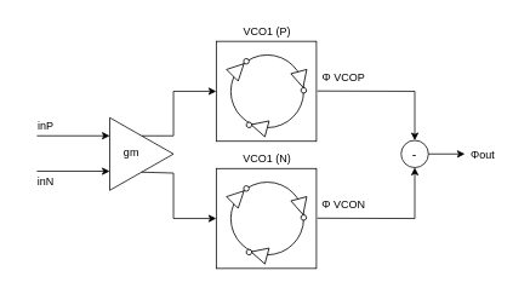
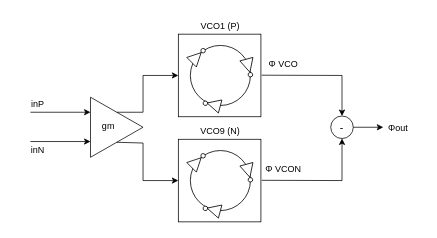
- <mxCell id="35" value="Φ VCOP" style="text;html=1;align=center;verticalAlign=middle;whiteSpace=wrap;rounded=0;" vertex="1" parent="1"><mxGeometry x="347" y="70" width="60" height="30" as="geometry" /></mxCell>
+ <mxCell id="35" value="Φ VCO" style="text;html=1;align=center;verticalAlign=middle;whiteSpace=wrap;rounded=0;" vertex="1" parent="1"><mxGeometry x="347" y="70" width="60" height="30" as="geometry" /></mxCell>
- <mxCell id="25" value="VCO1 (N)" style="text;html=1;align=center;verticalAlign=middle;whiteSpace=wrap;rounded=0;" vertex="1" parent="1"><mxGeometry x="263" y="160" width="60" height="30" as="geometry" /></mxCell>
+ <mxCell id="25" value="VCO9 (N)" style="text;html=1;align=center;verticalAlign=middle;whiteSpace=wrap;rounded=0;" vertex="1" parent="1"><mxGeometry x="263" y="160" width="60" height="30" as="geometry" /></mxCell>
